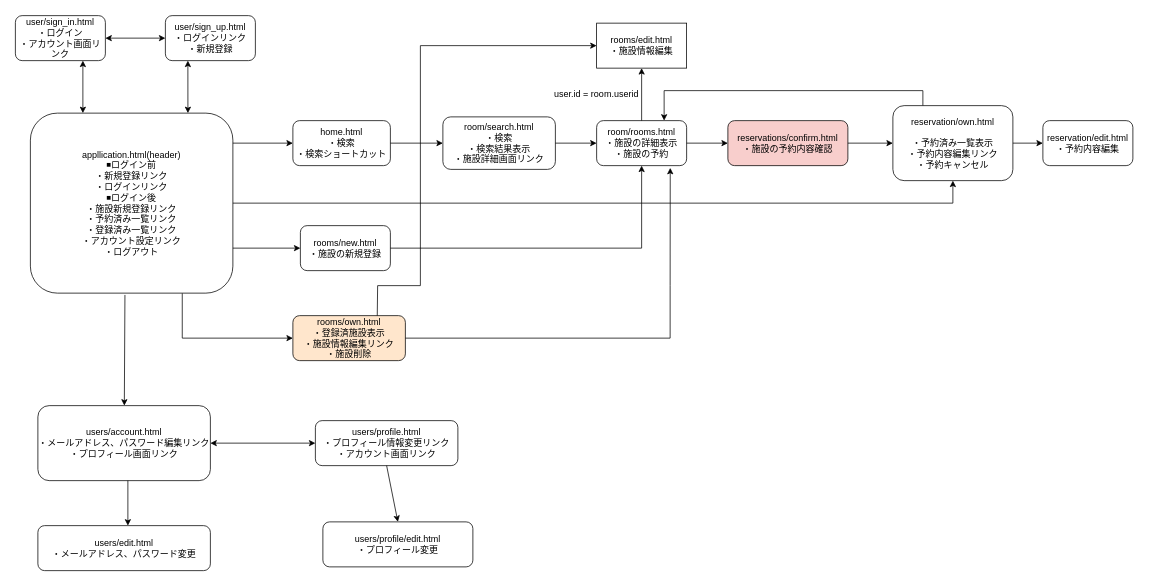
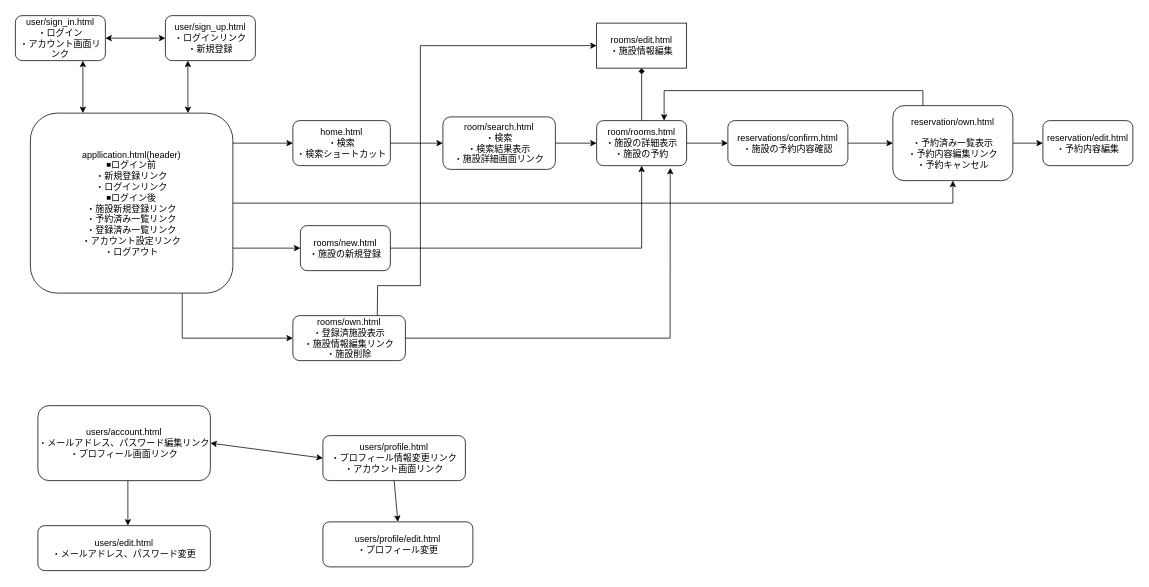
- <mxCell id="32" value="" style="endArrow=classic;html=1;rounded=0;entryX=0.5;entryY=1;entryDx=0;entryDy=0;exitX=0.5;exitY=0;exitDx=0;exitDy=0;" parent="1" source="14" target="11" edge="1"><mxGeometry width="50" height="50" relative="1" as="geometry"><mxPoint x="850" y="160" as="sourcePoint" /><mxPoint x="900" y="110" as="targetPoint" /></mxGeometry></mxCell>
+ <mxCell id="32" value="" style="endArrow=diamond;html=1;rounded=0;entryX=0.5;entryY=1;entryDx=0;entryDy=0;exitX=0.5;exitY=0;exitDx=0;exitDy=0;" parent="1" source="14" target="11" edge="1"><mxGeometry width="50" height="50" relative="1" as="geometry"><mxPoint x="850" y="160" as="sourcePoint" /><mxPoint x="900" y="110" as="targetPoint" /></mxGeometry></mxCell>
- <mxCell id="33" value="user.id = room.userid" style="text;html=1;strokeColor=none;fillColor=none;align=center;verticalAlign=middle;whiteSpace=wrap;rounded=0;" parent="1" vertex="1"><mxGeometry x="710" y="110" width="170" height="30" as="geometry" /></mxCell>
- <mxCell id="9" value="reservations/confirm.html&lt;br&gt;・施設の予約内容確認" style="rounded=1;whiteSpace=wrap;html=1;fillColor=#f8cecc;" parent="1" vertex="1"><mxGeometry x="970" y="160" width="160" height="60" as="geometry" /></mxCell>
+ <mxCell id="9" value="reservations/confirm.html&lt;br&gt;・施設の予約内容確認" style="rounded=1;whiteSpace=wrap;html=1;" parent="1" vertex="1"><mxGeometry x="970" y="160" width="160" height="60" as="geometry" /></mxCell>
- <mxCell id="12" value="rooms/own.html&lt;br&gt;・登録済施設表示&lt;br&gt;・施設情報編集リンク&lt;br&gt;・施設削除" style="rounded=1;whiteSpace=wrap;html=1;fillColor=#ffe6cc;" parent="1" vertex="1"><mxGeometry x="390" y="420" width="150" height="60" as="geometry" /></mxCell>
+ <mxCell id="12" value="rooms/own.html&lt;br&gt;・登録済施設表示&lt;br&gt;・施設情報編集リンク&lt;br&gt;・施設削除" style="rounded=1;whiteSpace=wrap;html=1;" parent="1" vertex="1"><mxGeometry x="390" y="420" width="150" height="60" as="geometry" /></mxCell>
- <mxCell id="36" value="" style="endArrow=classic;html=1;rounded=0;exitX=0.467;exitY=1.01;exitDx=0;exitDy=0;exitPerimeter=0;" parent="1" source="4" target="16" edge="1"><mxGeometry width="50" height="50" relative="1" as="geometry"><mxPoint x="420" y="390" as="sourcePoint" /><mxPoint x="470" y="340" as="targetPoint" /></mxGeometry></mxCell>
- <mxCell id="18" value="users/profile.html&lt;br&gt;・プロフィール情報変更リンク&lt;br&gt;・アカウント画面リンク" style="rounded=1;whiteSpace=wrap;html=1;" parent="1" vertex="1"><mxGeometry x="420" y="560" width="190" height="60" as="geometry" /></mxCell>
+ <mxCell id="18" value="users/profile.html&lt;br&gt;・プロフィール情報変更リンク&lt;br&gt;・アカウント画面リンク" style="rounded=1;whiteSpace=wrap;html=1;" parent="1" vertex="1"><mxGeometry x="430" y="580" width="190" height="60" as="geometry" /></mxCell>
